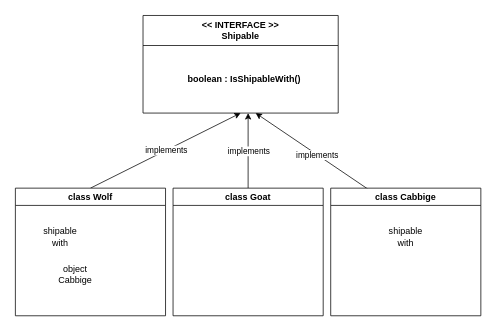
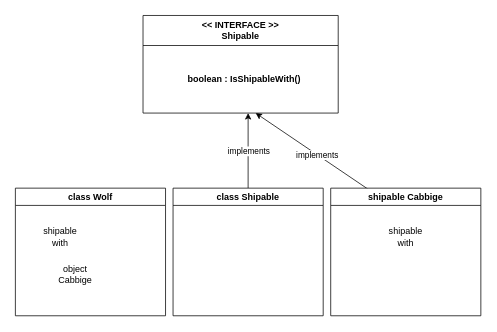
- <mxCell id="4" value="" style="endArrow=classic;html=1;entryX=0.5;entryY=1;entryDx=0;entryDy=0;exitX=0.5;exitY=0;exitDx=0;exitDy=0;" edge="1" parent="1" source="10" target="2"><mxGeometry relative="1" as="geometry"><mxPoint x="140" y="240" as="sourcePoint" /><mxPoint x="320" y="180" as="targetPoint" /></mxGeometry></mxCell>
- <mxCell id="5" value="implements" style="edgeLabel;resizable=0;html=1;align=center;verticalAlign=middle;" connectable="0" vertex="1" parent="4"><mxGeometry relative="1" as="geometry" /></mxCell>
- <mxCell id="13" value="class Goat" style="swimlane;whiteSpace=wrap;html=1;" vertex="1" parent="1"><mxGeometry x="230" y="250" width="200" height="170" as="geometry" /></mxCell>
+ <mxCell id="13" value="class Shipable" style="swimlane;whiteSpace=wrap;html=1;" vertex="1" parent="1"><mxGeometry x="230" y="250" width="200" height="170" as="geometry" /></mxCell>
- <mxCell id="14" value="class Cabbige" style="swimlane;whiteSpace=wrap;html=1;" vertex="1" parent="1"><mxGeometry x="440" y="250" width="200" height="170" as="geometry" /></mxCell>
+ <mxCell id="14" value="shipable Cabbige" style="swimlane;whiteSpace=wrap;html=1;" vertex="1" parent="1"><mxGeometry x="440" y="250" width="200" height="170" as="geometry" /></mxCell>
